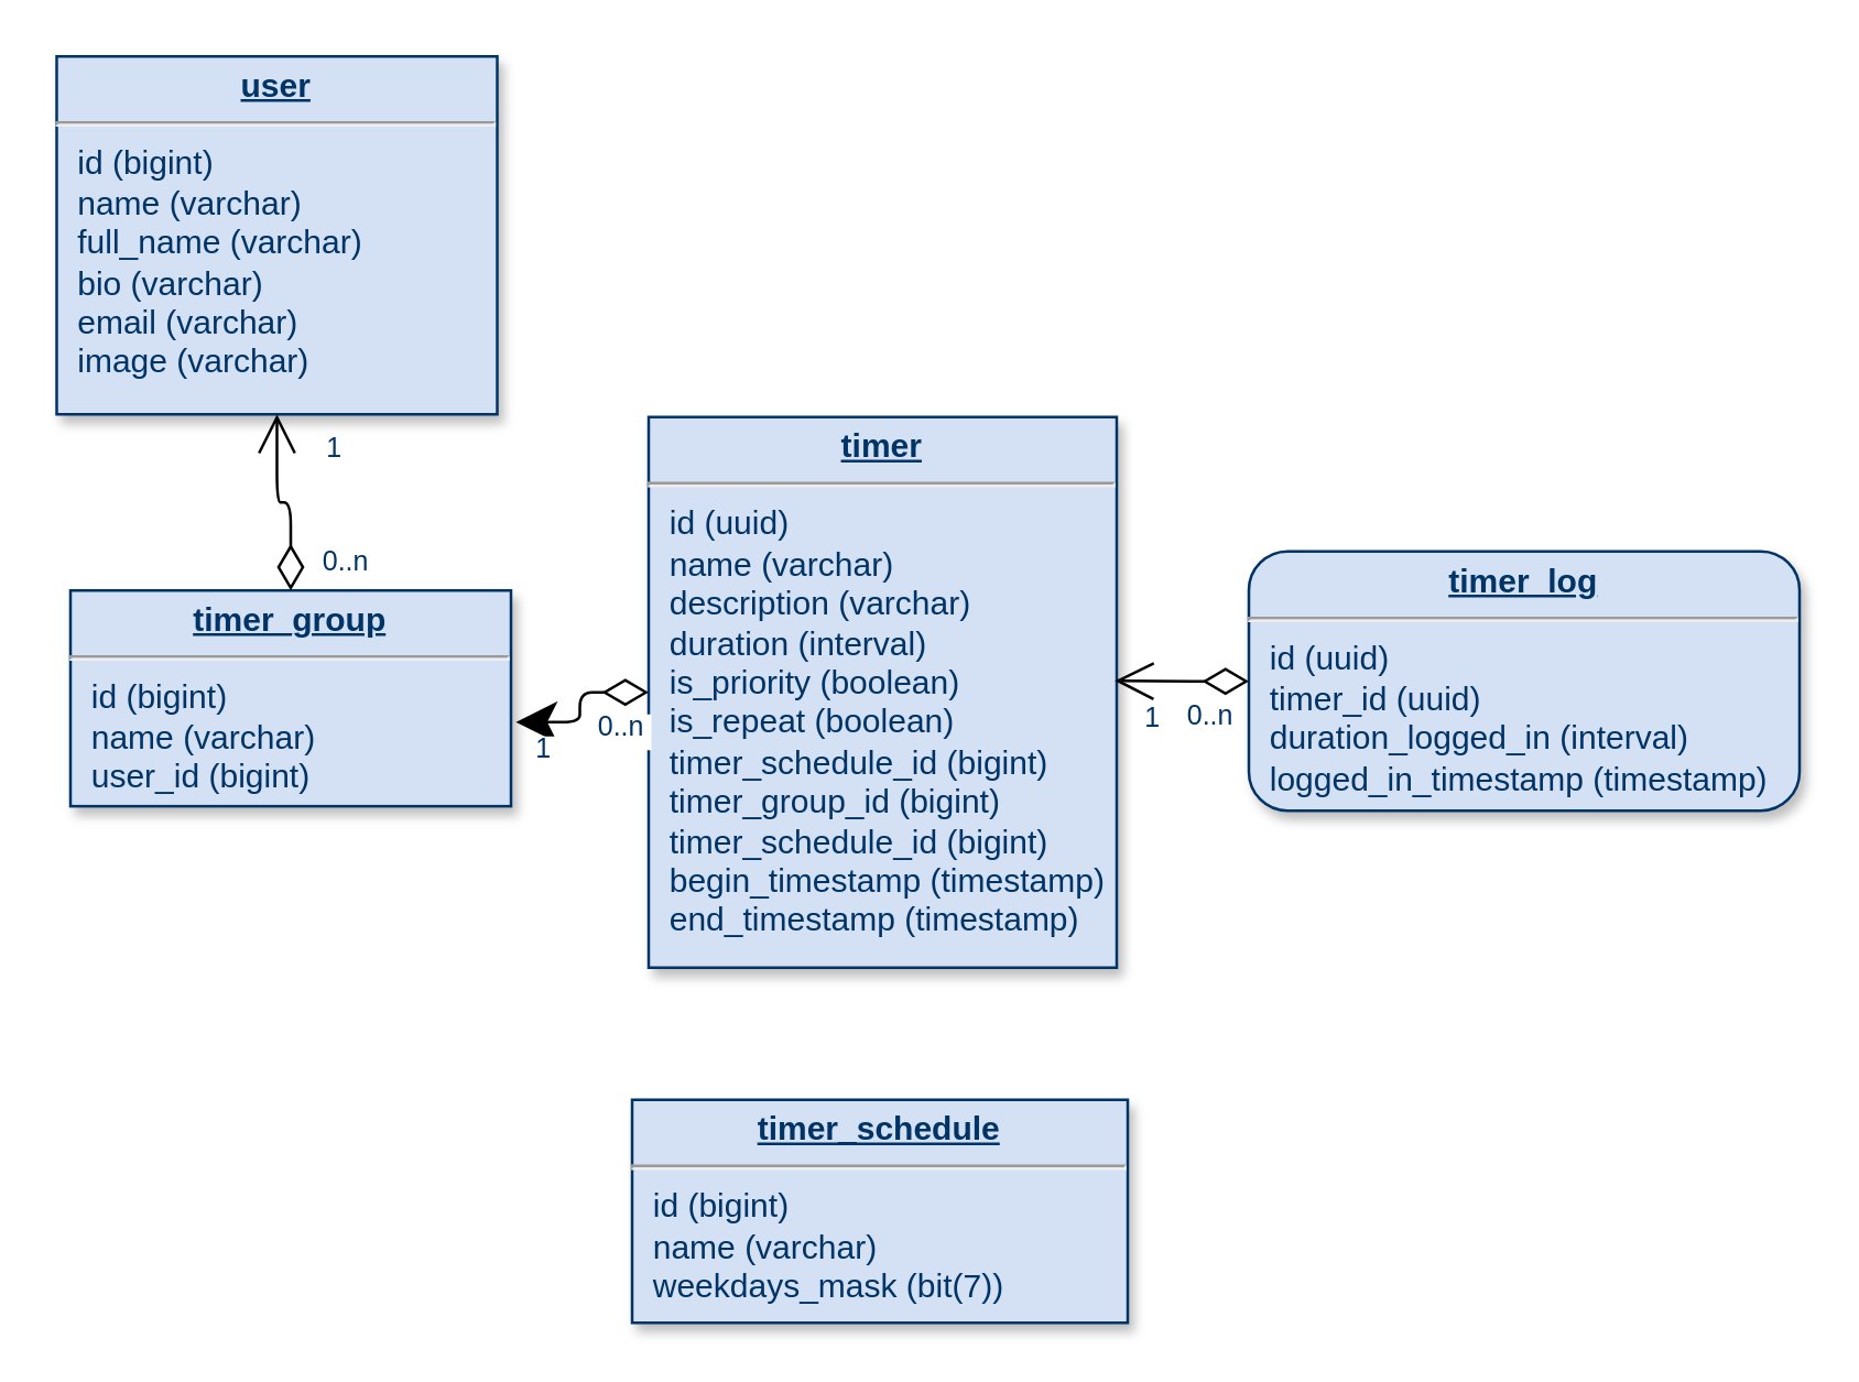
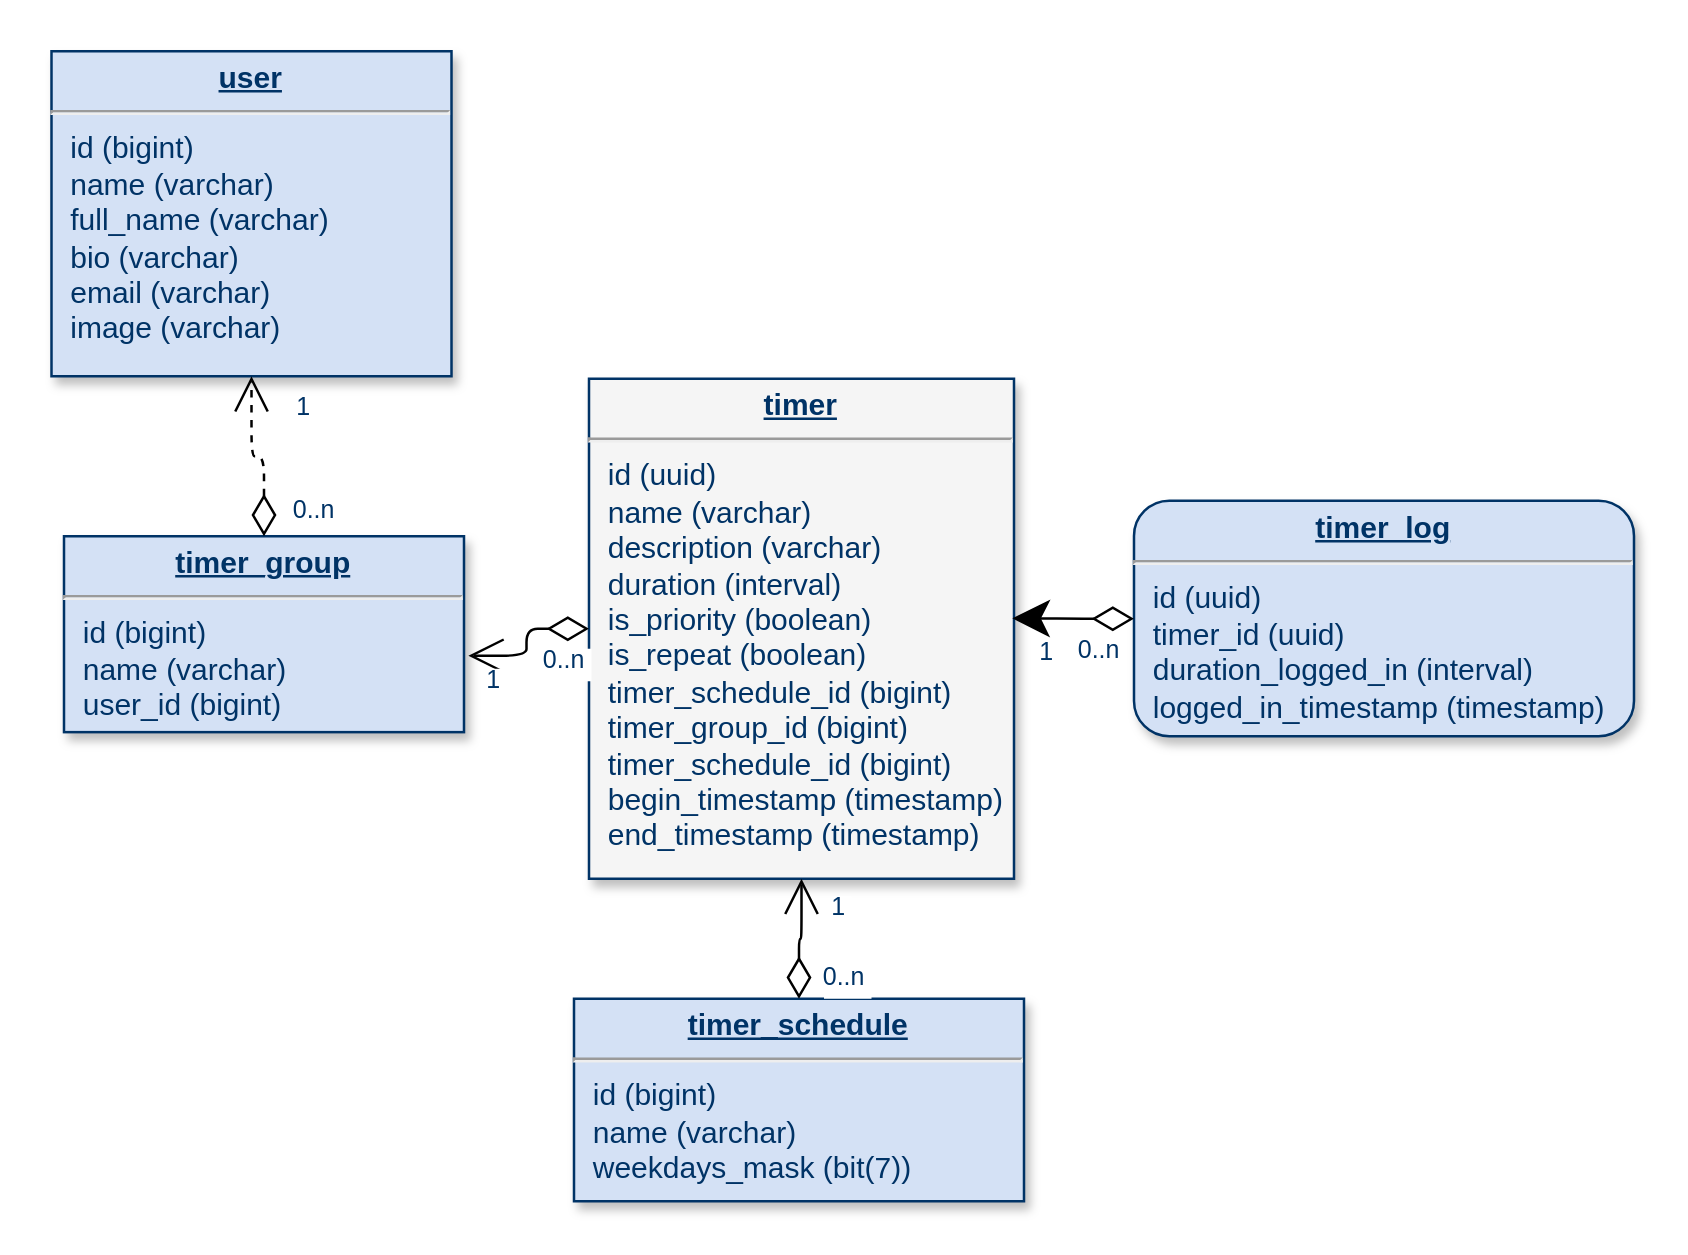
- <mxCell id="15" value="" style="endArrow=open;endSize=12;startArrow=diamondThin;startSize=14;startFill=0;edgeStyle=orthogonalEdgeStyle;exitX=0.5;exitY=0;exitDx=0;exitDy=0;entryX=0.5;entryY=1;entryDx=0;entryDy=0;" parent="1" source="4" target="3" edge="1"><mxGeometry x="-172" y="345" as="geometry"><mxPoint x="143" y="236" as="sourcePoint" /><mxPoint x="23" y="46" as="targetPoint" /></mxGeometry></mxCell>
+ <mxCell id="15" value="" style="endArrow=open;endSize=12;startArrow=diamondThin;startSize=14;startFill=0;edgeStyle=orthogonalEdgeStyle;exitX=0.5;exitY=0;exitDx=0;exitDy=0;entryX=0.5;entryY=1;entryDx=0;entryDy=0;dashed=1;" parent="1" source="4" target="3" edge="1"><mxGeometry x="-172" y="345" as="geometry"><mxPoint x="143" y="236" as="sourcePoint" /><mxPoint x="23" y="46" as="targetPoint" /></mxGeometry></mxCell>
- <mxCell id="10" value="" style="endArrow=open;endSize=12;startArrow=diamondThin;startSize=14;startFill=0;edgeStyle=orthogonalEdgeStyle;entryX=0.996;entryY=0.479;entryDx=0;entryDy=0;entryPerimeter=0;" parent="1" source="6" target="2" edge="1"><mxGeometry x="369.36" y="341" as="geometry"><mxPoint x="294.36" y="232" as="sourcePoint" /><mxPoint x="454.36" y="232" as="targetPoint" /><Array as="points" /></mxGeometry></mxCell>
+ <mxCell id="10" value="" style="endArrow=classic;endSize=12;startArrow=diamondThin;startSize=14;startFill=0;edgeStyle=orthogonalEdgeStyle;entryX=0.996;entryY=0.479;entryDx=0;entryDy=0;entryPerimeter=0;" parent="1" source="6" target="2" edge="1"><mxGeometry x="369.36" y="341" as="geometry"><mxPoint x="294.36" y="232" as="sourcePoint" /><mxPoint x="454.36" y="232" as="targetPoint" /><Array as="points" /></mxGeometry></mxCell>
- <mxCell id="2" value="&lt;p style=&quot;margin: 0px; margin-top: 4px; text-align: center; text-decoration: underline;&quot;&gt;&lt;strong&gt;timer&lt;/strong&gt;&lt;/p&gt;&lt;hr&gt;&lt;p style=&quot;margin: 0px; margin-left: 8px;&quot;&gt;id (uuid)&lt;/p&gt;&lt;p style=&quot;margin: 0px; margin-left: 8px;&quot;&gt;name (varchar)&lt;/p&gt;&lt;p style=&quot;margin: 0px; margin-left: 8px;&quot;&gt;description (varchar)&lt;/p&gt;&lt;p style=&quot;margin: 0px; margin-left: 8px;&quot;&gt;duration (interval)&lt;/p&gt;&lt;p style=&quot;margin: 0px; margin-left: 8px;&quot;&gt;is_priority (boolean)&lt;/p&gt;&lt;p style=&quot;margin: 0px; margin-left: 8px;&quot;&gt;is_repeat (boolean)&lt;/p&gt;&lt;p style=&quot;margin: 0px; margin-left: 8px;&quot;&gt;timer_schedule_id (bigint)&lt;/p&gt;&lt;p style=&quot;margin: 0px; margin-left: 8px;&quot;&gt;timer_group_id (bigint)&lt;/p&gt;&lt;p style=&quot;margin: 0px; margin-left: 8px;&quot;&gt;timer_schedule_id (bigint)&lt;/p&gt;&lt;p style=&quot;border-color: var(--border-color); margin: 0px 0px 0px 8px;&quot;&gt;begin_timestamp (timestamp)&lt;/p&gt;&lt;p style=&quot;border-color: var(--border-color); margin: 0px 0px 0px 8px;&quot;&gt;end_timestamp (timestamp)&lt;/p&gt;" style="verticalAlign=top;align=left;overflow=fill;fontSize=12;fontFamily=Helvetica;html=1;strokeColor=#003366;shadow=1;fillColor=#D4E1F5;fontColor=#003366" parent="1" vertex="1"><mxGeometry x="235" y="151" width="170" height="200" as="geometry" /></mxCell>
+ <mxCell id="2" value="&lt;p style=&quot;margin: 0px; margin-top: 4px; text-align: center; text-decoration: underline;&quot;&gt;&lt;strong&gt;timer&lt;/strong&gt;&lt;/p&gt;&lt;hr&gt;&lt;p style=&quot;margin: 0px; margin-left: 8px;&quot;&gt;id (uuid)&lt;/p&gt;&lt;p style=&quot;margin: 0px; margin-left: 8px;&quot;&gt;name (varchar)&lt;/p&gt;&lt;p style=&quot;margin: 0px; margin-left: 8px;&quot;&gt;description (varchar)&lt;/p&gt;&lt;p style=&quot;margin: 0px; margin-left: 8px;&quot;&gt;duration (interval)&lt;/p&gt;&lt;p style=&quot;margin: 0px; margin-left: 8px;&quot;&gt;is_priority (boolean)&lt;/p&gt;&lt;p style=&quot;margin: 0px; margin-left: 8px;&quot;&gt;is_repeat (boolean)&lt;/p&gt;&lt;p style=&quot;margin: 0px; margin-left: 8px;&quot;&gt;timer_schedule_id (bigint)&lt;/p&gt;&lt;p style=&quot;margin: 0px; margin-left: 8px;&quot;&gt;timer_group_id (bigint)&lt;/p&gt;&lt;p style=&quot;margin: 0px; margin-left: 8px;&quot;&gt;timer_schedule_id (bigint)&lt;/p&gt;&lt;p style=&quot;border-color: var(--border-color); margin: 0px 0px 0px 8px;&quot;&gt;begin_timestamp (timestamp)&lt;/p&gt;&lt;p style=&quot;border-color: var(--border-color); margin: 0px 0px 0px 8px;&quot;&gt;end_timestamp (timestamp)&lt;/p&gt;" style="verticalAlign=top;align=left;overflow=fill;fontSize=12;fontFamily=Helvetica;html=1;strokeColor=#003366;shadow=1;fillColor=#f5f5f5;fontColor=#003366;" parent="1" vertex="1"><mxGeometry x="235" y="151" width="170" height="200" as="geometry" /></mxCell>
- <mxCell id="13" value="" style="endArrow=classic;endSize=12;startArrow=diamondThin;startSize=14;startFill=0;edgeStyle=orthogonalEdgeStyle;exitX=0;exitY=0.5;exitDx=0;exitDy=0;entryX=1.011;entryY=0.61;entryDx=0;entryDy=0;entryPerimeter=0;" parent="1" source="2" target="4" edge="1"><mxGeometry x="180" y="220" as="geometry"><mxPoint x="495" y="111" as="sourcePoint" /><mxPoint x="95" y="301" as="targetPoint" /></mxGeometry></mxCell>
+ <mxCell id="13" value="" style="endArrow=open;endSize=12;startArrow=diamondThin;startSize=14;startFill=0;edgeStyle=orthogonalEdgeStyle;exitX=0;exitY=0.5;exitDx=0;exitDy=0;entryX=1.011;entryY=0.61;entryDx=0;entryDy=0;entryPerimeter=0;" parent="1" source="2" target="4" edge="1"><mxGeometry x="180" y="220" as="geometry"><mxPoint x="495" y="111" as="sourcePoint" /><mxPoint x="95" y="301" as="targetPoint" /></mxGeometry></mxCell>
+ <mxCell id="7" value="" style="endArrow=open;endSize=12;startArrow=diamondThin;startSize=14;startFill=0;edgeStyle=orthogonalEdgeStyle" parent="1" source="5" target="2" edge="1"><mxGeometry x="519.36" y="200" as="geometry"><mxPoint x="604.36" y="91" as="sourcePoint" /><mxPoint x="444.36" y="91" as="targetPoint" /></mxGeometry></mxCell>
+ <mxCell id="8" value="0..n" style="resizable=0;align=left;verticalAlign=top;labelBackgroundColor=#ffffff;fontSize=10;strokeColor=#003366;shadow=1;fillColor=#D4E1F5;fontColor=#003366" parent="7" connectable="0" vertex="1"><mxGeometry x="-1" relative="1" as="geometry"><mxPoint x="8" y="-21" as="offset" /></mxGeometry></mxCell>
+ <mxCell id="9" value="1" style="resizable=0;align=right;verticalAlign=top;labelBackgroundColor=#ffffff;fontSize=10;strokeColor=#003366;shadow=1;fillColor=#D4E1F5;fontColor=#003366" parent="7" connectable="0" vertex="1"><mxGeometry x="1" relative="1" as="geometry"><mxPoint x="19" y="-1" as="offset" /></mxGeometry></mxCell>
